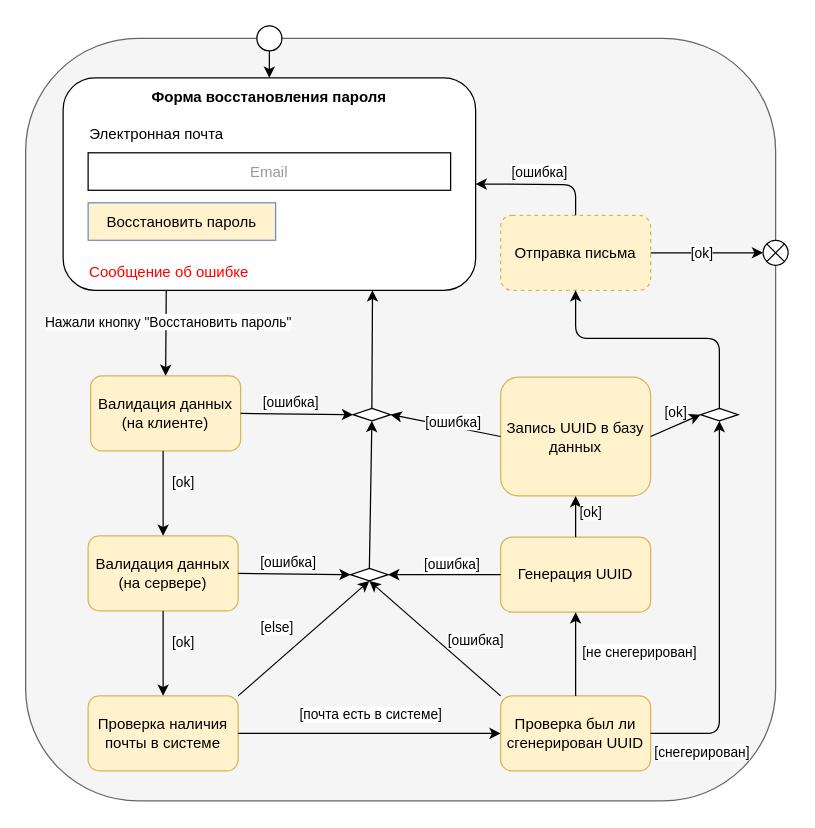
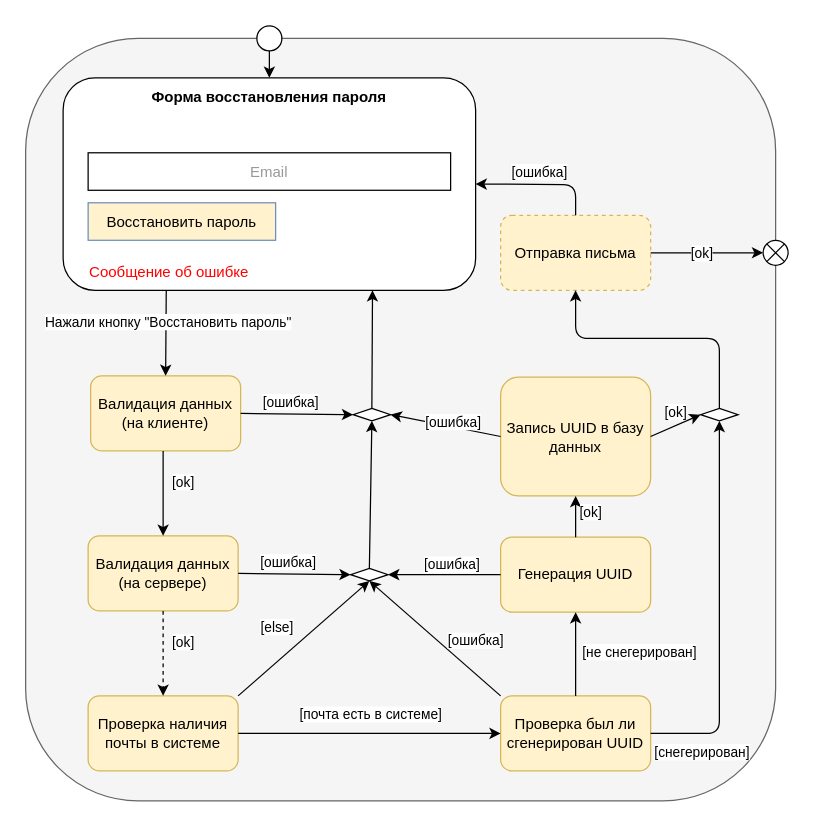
- <mxCell id="5" value="Электронная почта" style="text;html=1;strokeColor=none;fillColor=none;align=center;verticalAlign=middle;whiteSpace=wrap;rounded=0;" parent="1" vertex="1"><mxGeometry x="70" y="91.53" width="110" height="30" as="geometry" /></mxCell>
- <mxCell id="26" value="" style="endArrow=classic;html=1;rounded=1;entryX=0.5;entryY=0;entryDx=0;entryDy=0;curved=0;exitX=0.5;exitY=1;exitDx=0;exitDy=0;" parent="1" source="18" target="25" edge="1"><mxGeometry width="50" height="50" relative="1" as="geometry"><mxPoint x="130" y="488" as="sourcePoint" /><mxPoint x="608" y="413" as="targetPoint" /></mxGeometry></mxCell>
+ <mxCell id="26" value="" style="endArrow=classic;html=1;rounded=1;entryX=0.5;entryY=0;entryDx=0;entryDy=0;curved=0;exitX=0.5;exitY=1;exitDx=0;exitDy=0;dashed=1;" parent="1" source="18" target="25" edge="1"><mxGeometry width="50" height="50" relative="1" as="geometry"><mxPoint x="130" y="488" as="sourcePoint" /><mxPoint x="608" y="413" as="targetPoint" /></mxGeometry></mxCell>
